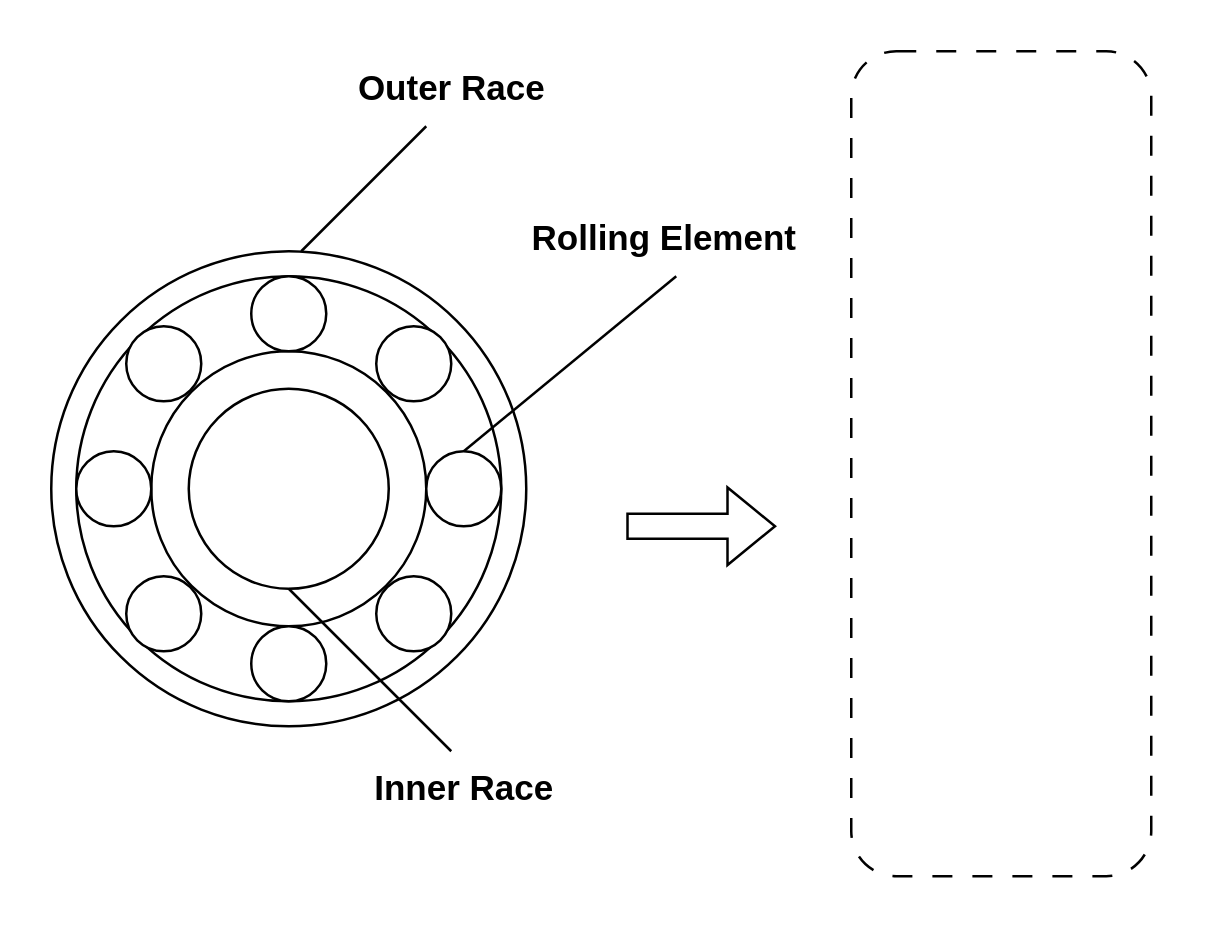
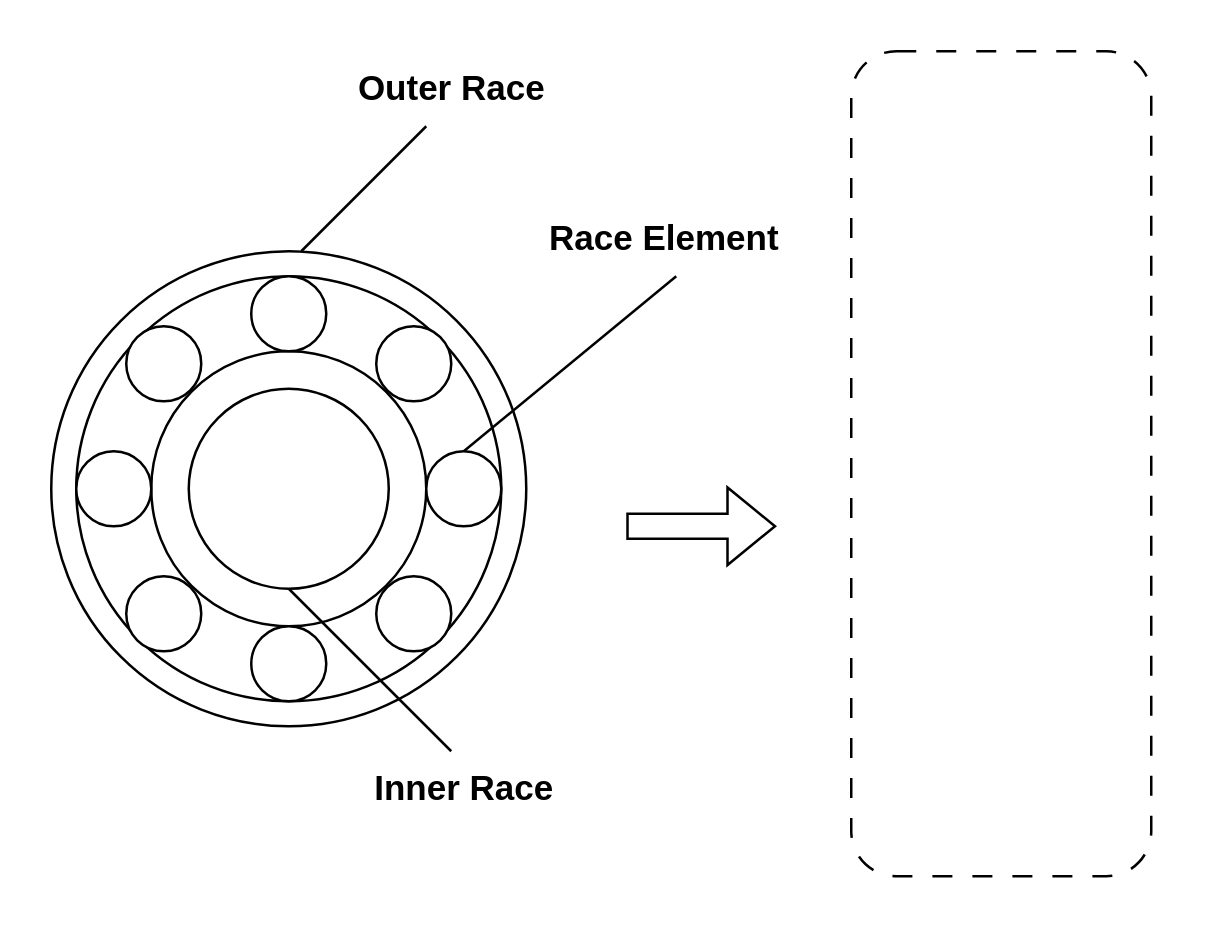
- <mxCell id="19" value="&lt;b&gt;&lt;font style=&quot;font-size: 14px;&quot;&gt;Rolling Element&lt;/font&gt;&lt;/b&gt;" style="text;html=1;align=center;verticalAlign=middle;resizable=0;points=[];autosize=1;strokeColor=none;fillColor=none;" vertex="1" parent="1"><mxGeometry x="200" y="80" width="130" height="30" as="geometry" /></mxCell>
+ <mxCell id="19" value="&lt;b&gt;&lt;font style=&quot;font-size: 14px;&quot;&gt;Race Element&lt;/font&gt;&lt;/b&gt;" style="text;html=1;align=center;verticalAlign=middle;resizable=0;points=[];autosize=1;strokeColor=none;fillColor=none;" vertex="1" parent="1"><mxGeometry x="200" y="80" width="130" height="30" as="geometry" /></mxCell>
